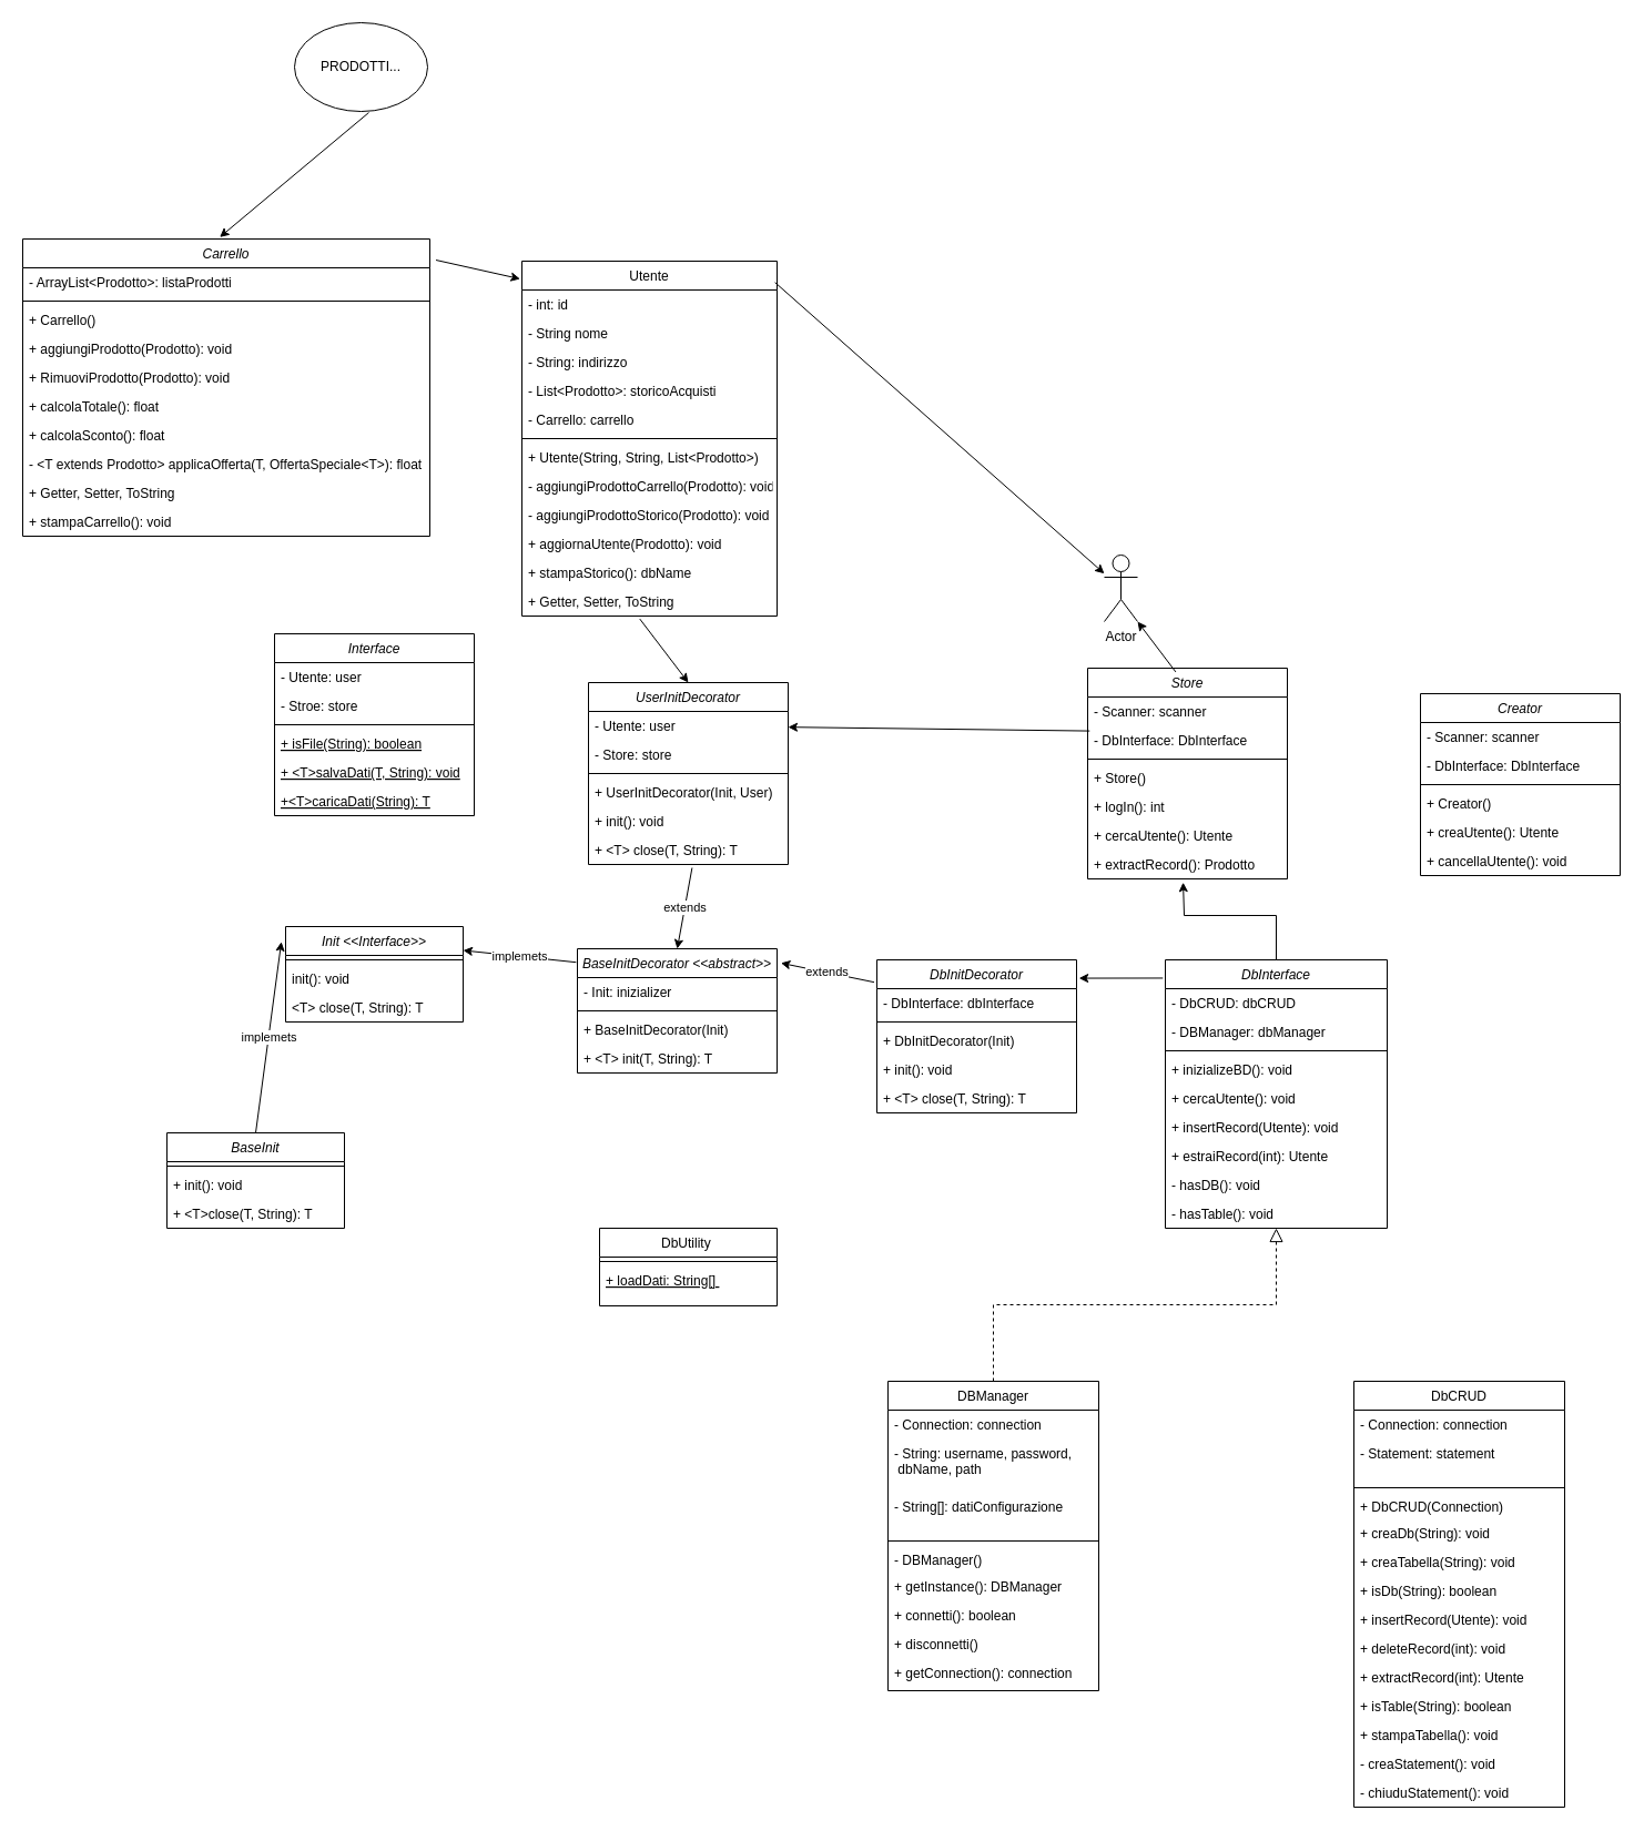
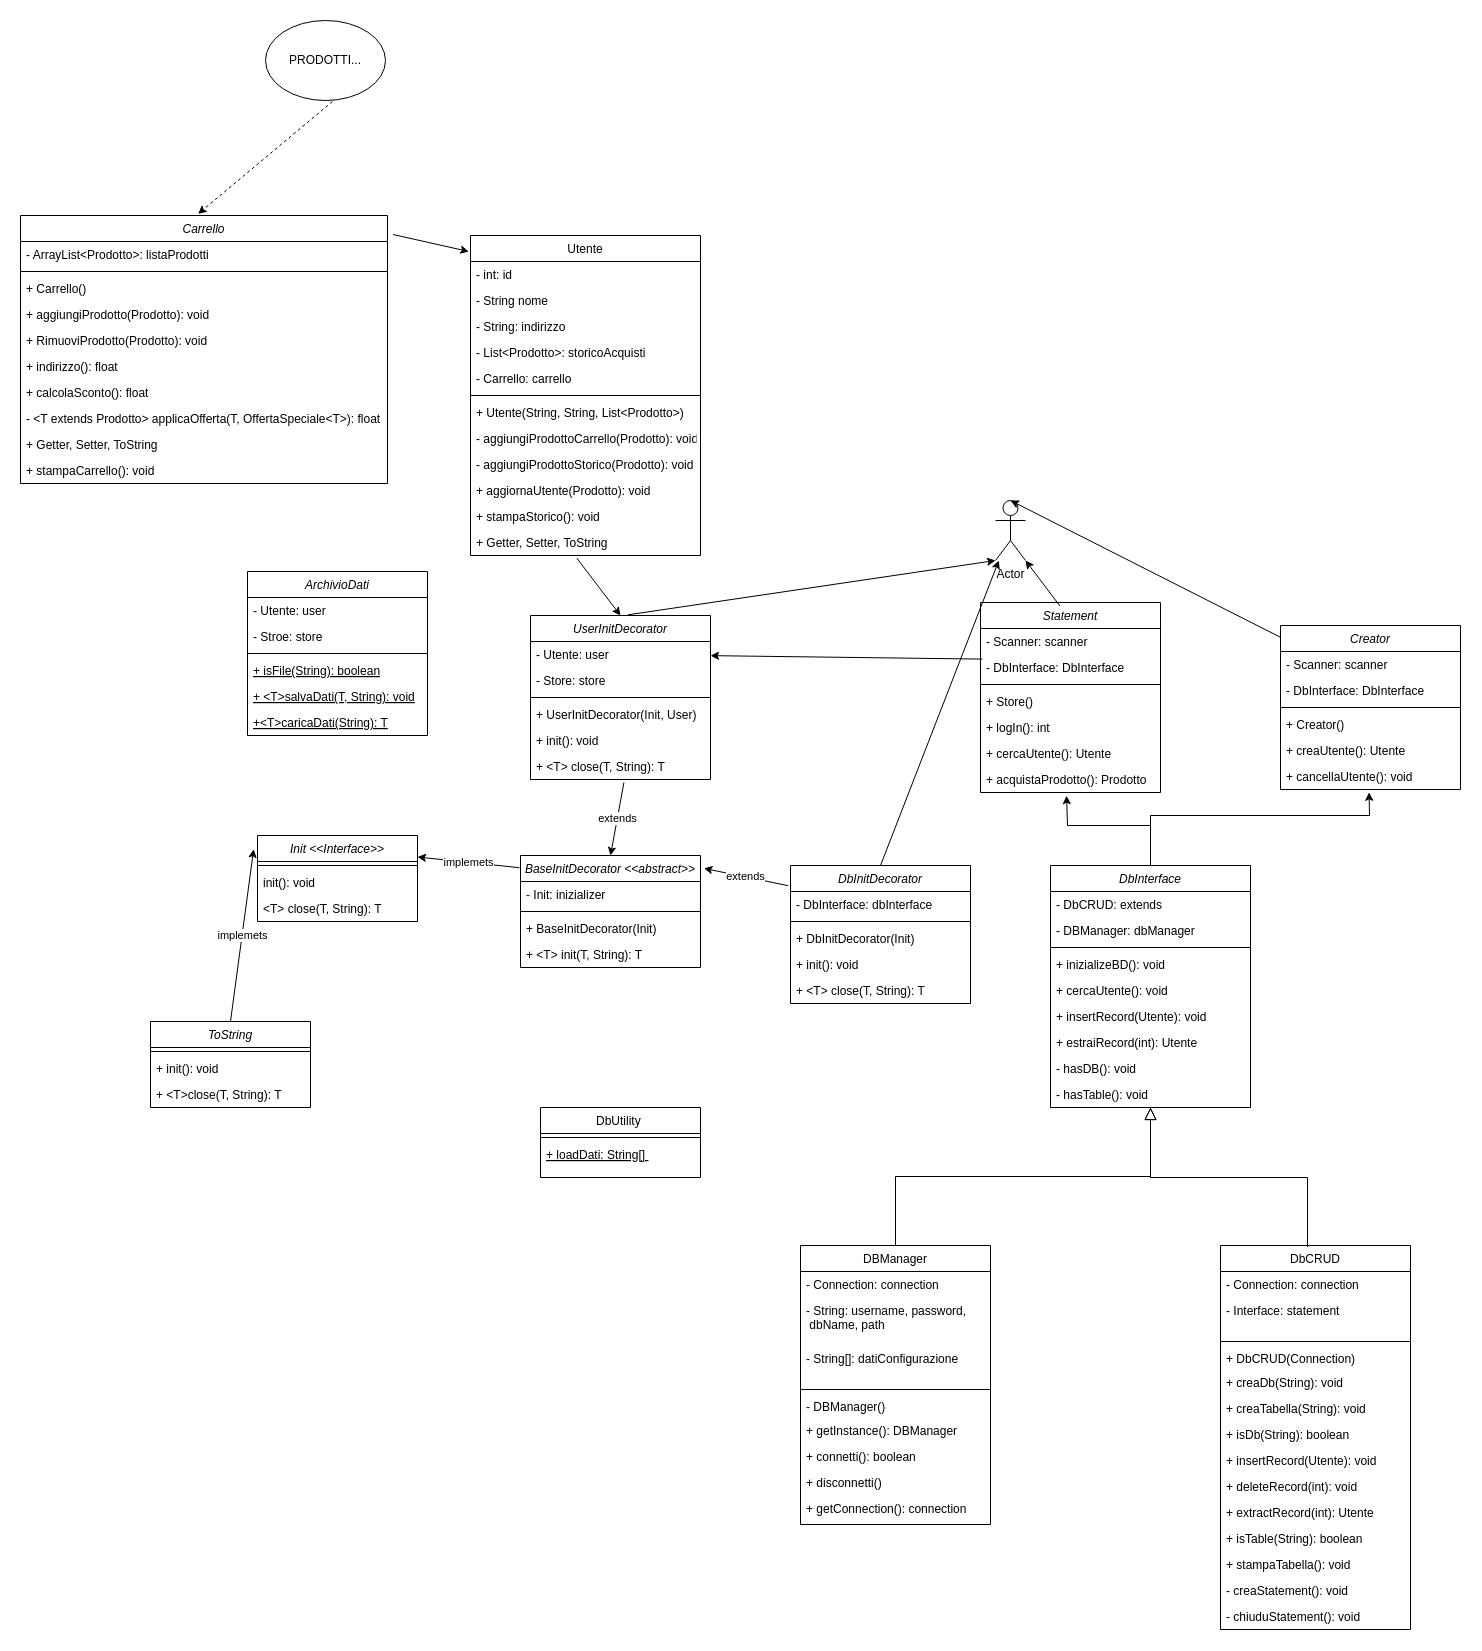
- <mxCell id="131" value="" style="endArrow=classic;html=1;rounded=0;exitX=0.558;exitY=1.013;exitDx=0;exitDy=0;exitPerimeter=0;entryX=0.484;entryY=-0.006;entryDx=0;entryDy=0;entryPerimeter=0;" edge="1" parent="1" source="130" target="118"><mxGeometry width="50" height="50" relative="1" as="geometry"><mxPoint x="387" y="151" as="sourcePoint" /><mxPoint x="462" y="170" as="targetPoint" /></mxGeometry></mxCell>
+ <mxCell id="131" value="" style="endArrow=classic;html=1;rounded=0;exitX=0.558;exitY=1.013;exitDx=0;exitDy=0;exitPerimeter=0;entryX=0.484;entryY=-0.006;entryDx=0;entryDy=0;entryPerimeter=0;dashed=1;" edge="1" parent="1" source="130" target="118"><mxGeometry width="50" height="50" relative="1" as="geometry"><mxPoint x="387" y="151" as="sourcePoint" /><mxPoint x="462" y="170" as="targetPoint" /></mxGeometry></mxCell>
- <mxCell id="124" value="+ calcolaTotale(): float" style="text;align=left;verticalAlign=top;spacingLeft=4;spacingRight=4;overflow=hidden;rotatable=0;points=[[0,0.5],[1,0.5]];portConstraint=eastwest;" vertex="1" parent="118"><mxGeometry y="138" width="367" height="26" as="geometry" /></mxCell>
+ <mxCell id="124" value="+ indirizzo(): float" style="text;align=left;verticalAlign=top;spacingLeft=4;spacingRight=4;overflow=hidden;rotatable=0;points=[[0,0.5],[1,0.5]];portConstraint=eastwest;" vertex="1" parent="118"><mxGeometry y="138" width="367" height="26" as="geometry" /></mxCell>
- <mxCell id="86" value="" style="endArrow=classic;html=1;rounded=0;exitX=0.992;exitY=0.06;exitDx=0;exitDy=0;exitPerimeter=0;" edge="1" parent="1" source="23" target="85"><mxGeometry width="50" height="50" relative="1" as="geometry"><mxPoint x="940" y="655" as="sourcePoint" /><mxPoint x="990" y="605" as="targetPoint" /></mxGeometry></mxCell>
- <mxCell id="34" value="+ stampaStorico(): dbName" style="text;align=left;verticalAlign=top;spacingLeft=4;spacingRight=4;overflow=hidden;rotatable=0;points=[[0,0.5],[1,0.5]];portConstraint=eastwest;" vertex="1" parent="23"><mxGeometry y="268" width="230" height="26" as="geometry" /></mxCell>
+ <mxCell id="34" value="+ stampaStorico(): void" style="text;align=left;verticalAlign=top;spacingLeft=4;spacingRight=4;overflow=hidden;rotatable=0;points=[[0,0.5],[1,0.5]];portConstraint=eastwest;" vertex="1" parent="23"><mxGeometry y="268" width="230" height="26" as="geometry" /></mxCell>
+ <mxCell id="87" value="" style="endArrow=classic;html=1;rounded=0;exitX=0;exitY=0.072;exitDx=0;exitDy=0;exitPerimeter=0;entryX=0.5;entryY=0;entryDx=0;entryDy=0;entryPerimeter=0;" edge="1" parent="1" source="78" target="85"><mxGeometry width="50" height="50" relative="1" as="geometry"><mxPoint x="889" y="335" as="sourcePoint" /><mxPoint x="1101" y="638" as="targetPoint" /></mxGeometry></mxCell>
- <mxCell id="110" value="Interface" style="swimlane;fontStyle=2;align=center;verticalAlign=top;childLayout=stackLayout;horizontal=1;startSize=26;horizontalStack=0;resizeParent=1;resizeLast=0;collapsible=1;marginBottom=0;rounded=0;shadow=0;strokeWidth=1;" vertex="1" parent="1"><mxGeometry x="247" y="571" width="180" height="164" as="geometry"><mxRectangle x="230" y="140" width="160" height="26" as="alternateBounds" /></mxGeometry></mxCell>
+ <mxCell id="110" value="ArchivioDati" style="swimlane;fontStyle=2;align=center;verticalAlign=top;childLayout=stackLayout;horizontal=1;startSize=26;horizontalStack=0;resizeParent=1;resizeLast=0;collapsible=1;marginBottom=0;rounded=0;shadow=0;strokeWidth=1;" vertex="1" parent="1"><mxGeometry x="247" y="571" width="180" height="164" as="geometry"><mxRectangle x="230" y="140" width="160" height="26" as="alternateBounds" /></mxGeometry></mxCell>
+ <mxCell id="108" value="" style="endArrow=classic;html=1;rounded=0;exitX=0.541;exitY=-0.004;exitDx=0;exitDy=0;exitPerimeter=0;entryX=0;entryY=1;entryDx=0;entryDy=0;entryPerimeter=0;" edge="1" parent="1" source="99" target="85"><mxGeometry width="50" height="50" relative="1" as="geometry"><mxPoint x="760" y="555" as="sourcePoint" /><mxPoint x="810" y="505" as="targetPoint" /></mxGeometry></mxCell>
- <mxCell id="89" value="Store" style="swimlane;fontStyle=2;align=center;verticalAlign=top;childLayout=stackLayout;horizontal=1;startSize=26;horizontalStack=0;resizeParent=1;resizeLast=0;collapsible=1;marginBottom=0;rounded=0;shadow=0;strokeWidth=1;" vertex="1" parent="1"><mxGeometry x="980" y="602" width="180" height="190" as="geometry"><mxRectangle x="230" y="140" width="160" height="26" as="alternateBounds" /></mxGeometry></mxCell>
+ <mxCell id="89" value="Statement" style="swimlane;fontStyle=2;align=center;verticalAlign=top;childLayout=stackLayout;horizontal=1;startSize=26;horizontalStack=0;resizeParent=1;resizeLast=0;collapsible=1;marginBottom=0;rounded=0;shadow=0;strokeWidth=1;" vertex="1" parent="1"><mxGeometry x="980" y="602" width="180" height="190" as="geometry"><mxRectangle x="230" y="140" width="160" height="26" as="alternateBounds" /></mxGeometry></mxCell>
+ <mxCell id="109" value="" style="endArrow=classic;html=1;rounded=0;exitX=0.5;exitY=0;exitDx=0;exitDy=0;" edge="1" parent="1" source="54" target="85"><mxGeometry width="50" height="50" relative="1" as="geometry"><mxPoint x="880" y="839" as="sourcePoint" /><mxPoint x="930" y="789" as="targetPoint" /></mxGeometry></mxCell>
- <mxCell id="96" value="+ extractRecord(): Prodotto" style="text;align=left;verticalAlign=top;spacingLeft=4;spacingRight=4;overflow=hidden;rotatable=0;points=[[0,0.5],[1,0.5]];portConstraint=eastwest;" vertex="1" parent="89"><mxGeometry y="164" width="180" height="26" as="geometry" /></mxCell>
+ <mxCell id="96" value="+ acquistaProdotto(): Prodotto" style="text;align=left;verticalAlign=top;spacingLeft=4;spacingRight=4;overflow=hidden;rotatable=0;points=[[0,0.5],[1,0.5]];portConstraint=eastwest;" vertex="1" parent="89"><mxGeometry y="164" width="180" height="26" as="geometry" /></mxCell>
+ <mxCell id="88" value="" style="endArrow=classic;html=1;rounded=0;exitX=0.5;exitY=0;exitDx=0;exitDy=0;entryX=0.492;entryY=1.108;entryDx=0;entryDy=0;entryPerimeter=0;" edge="1" parent="1" source="2" target="84"><mxGeometry width="50" height="50" relative="1" as="geometry"><mxPoint x="1166" y="765" as="sourcePoint" /><mxPoint x="1140" as="targetPoint" y="735" /><Array as="points"><mxPoint x="1150" y="815" /><mxPoint x="1369" y="815" /></Array></mxGeometry></mxCell>
- <mxCell id="61" value="" style="endArrow=classic;html=1;rounded=0;exitX=-0.011;exitY=0.068;exitDx=0;exitDy=0;exitPerimeter=0;entryX=1.012;entryY=0.12;entryDx=0;entryDy=0;entryPerimeter=0;" edge="1" parent="1" source="2" target="54"><mxGeometry width="50" height="50" relative="1" as="geometry"><mxPoint x="1030" y="809" as="sourcePoint" /><mxPoint x="1080" y="759" as="targetPoint" /></mxGeometry></mxCell>
- <mxCell id="3" value="- DbCRUD: dbCRUD" style="text;align=left;verticalAlign=top;spacingLeft=4;spacingRight=4;overflow=hidden;rotatable=0;points=[[0,0.5],[1,0.5]];portConstraint=eastwest;rounded=0;shadow=0;html=0;" parent="2" vertex="1"><mxGeometry y="26" width="200" height="26" as="geometry" /></mxCell>
+ <mxCell id="3" value="- DbCRUD: extends" style="text;align=left;verticalAlign=top;spacingLeft=4;spacingRight=4;overflow=hidden;rotatable=0;points=[[0,0.5],[1,0.5]];portConstraint=eastwest;rounded=0;shadow=0;html=0;" parent="2" vertex="1"><mxGeometry y="26" width="200" height="26" as="geometry" /></mxCell>
- <mxCell id="43" value="BaseInit" style="swimlane;fontStyle=2;align=center;verticalAlign=top;childLayout=stackLayout;horizontal=1;startSize=26;horizontalStack=0;resizeParent=1;resizeLast=0;collapsible=1;marginBottom=0;rounded=0;shadow=0;strokeWidth=1;" vertex="1" parent="1"><mxGeometry x="150" y="1021" width="160" height="86" as="geometry"><mxRectangle x="230" y="140" width="160" height="26" as="alternateBounds" /></mxGeometry></mxCell>
+ <mxCell id="43" value="ToString" style="swimlane;fontStyle=2;align=center;verticalAlign=top;childLayout=stackLayout;horizontal=1;startSize=26;horizontalStack=0;resizeParent=1;resizeLast=0;collapsible=1;marginBottom=0;rounded=0;shadow=0;strokeWidth=1;" vertex="1" parent="1"><mxGeometry x="150" y="1021" width="160" height="86" as="geometry"><mxRectangle x="230" y="140" width="160" height="26" as="alternateBounds" /></mxGeometry></mxCell>
- <mxCell id="22" value="" style="endArrow=block;endSize=10;endFill=0;shadow=0;strokeWidth=1;rounded=0;edgeStyle=elbowEdgeStyle;elbow=vertical;dashed=1;" parent="1" source="12" target="2" edge="1"><mxGeometry width="160" relative="1" as="geometry"><mxPoint x="950" y="938" as="sourcePoint" /><mxPoint x="950" y="938" as="targetPoint" /></mxGeometry></mxCell>
+ <mxCell id="22" value="" style="endArrow=block;endSize=10;endFill=0;shadow=0;strokeWidth=1;rounded=0;edgeStyle=elbowEdgeStyle;elbow=vertical;" parent="1" source="12" target="2" edge="1"><mxGeometry width="160" relative="1" as="geometry"><mxPoint x="950" y="938" as="sourcePoint" /><mxPoint x="950" y="938" as="targetPoint" /></mxGeometry></mxCell>
+ <mxCell id="77" value="" style="endArrow=block;endSize=10;endFill=0;shadow=0;strokeWidth=1;rounded=0;edgeStyle=elbowEdgeStyle;elbow=vertical;exitX=0.458;exitY=0.004;exitDx=0;exitDy=0;exitPerimeter=0;entryX=0.5;entryY=1;entryDx=0;entryDy=0;" edge="1" parent="1" source="62" target="2"><mxGeometry width="160" relative="1" as="geometry"><mxPoint x="1170" y="1115" as="sourcePoint" /><mxPoint x="1160" y="1035" as="targetPoint" /></mxGeometry></mxCell>
- <mxCell id="64" value="- Statement: statement" style="text;align=left;verticalAlign=top;spacingLeft=4;spacingRight=4;overflow=hidden;rotatable=0;points=[[0,0.5],[1,0.5]];portConstraint=eastwest;rounded=0;shadow=0;html=0;" vertex="1" parent="62"><mxGeometry y="52" width="190" height="40" as="geometry" /></mxCell>
+ <mxCell id="64" value="- Interface: statement" style="text;align=left;verticalAlign=top;spacingLeft=4;spacingRight=4;overflow=hidden;rotatable=0;points=[[0,0.5],[1,0.5]];portConstraint=eastwest;rounded=0;shadow=0;html=0;" vertex="1" parent="62"><mxGeometry y="52" width="190" height="40" as="geometry" /></mxCell>
